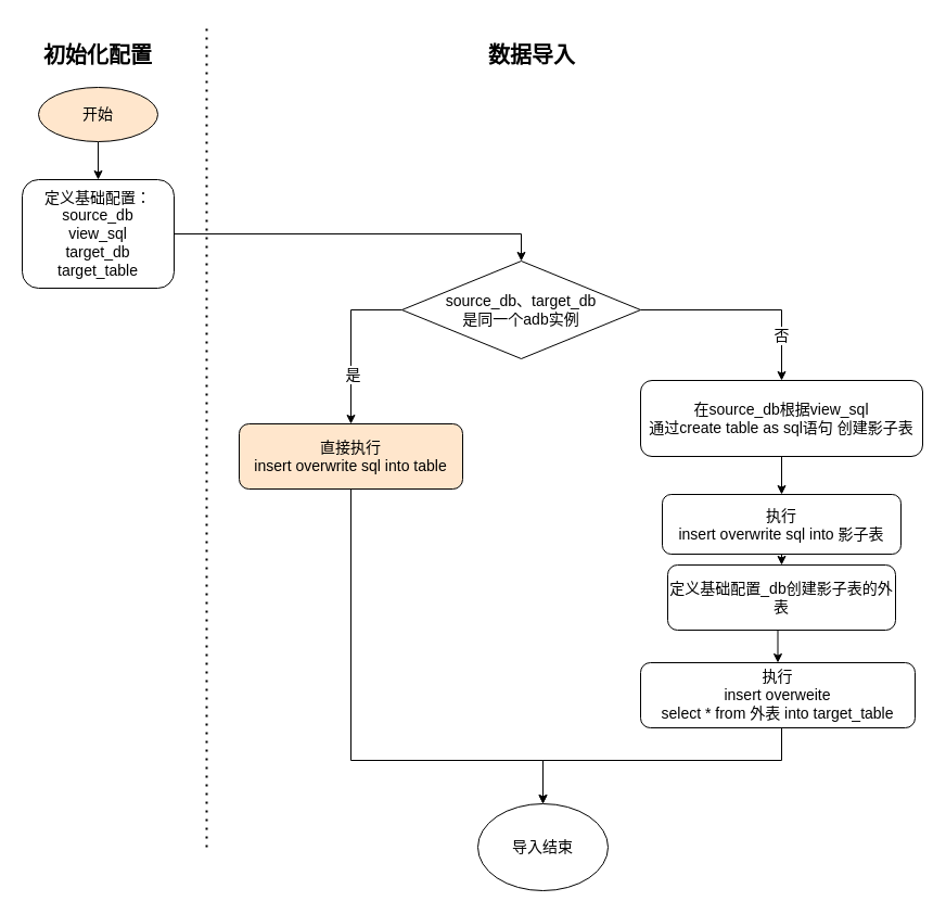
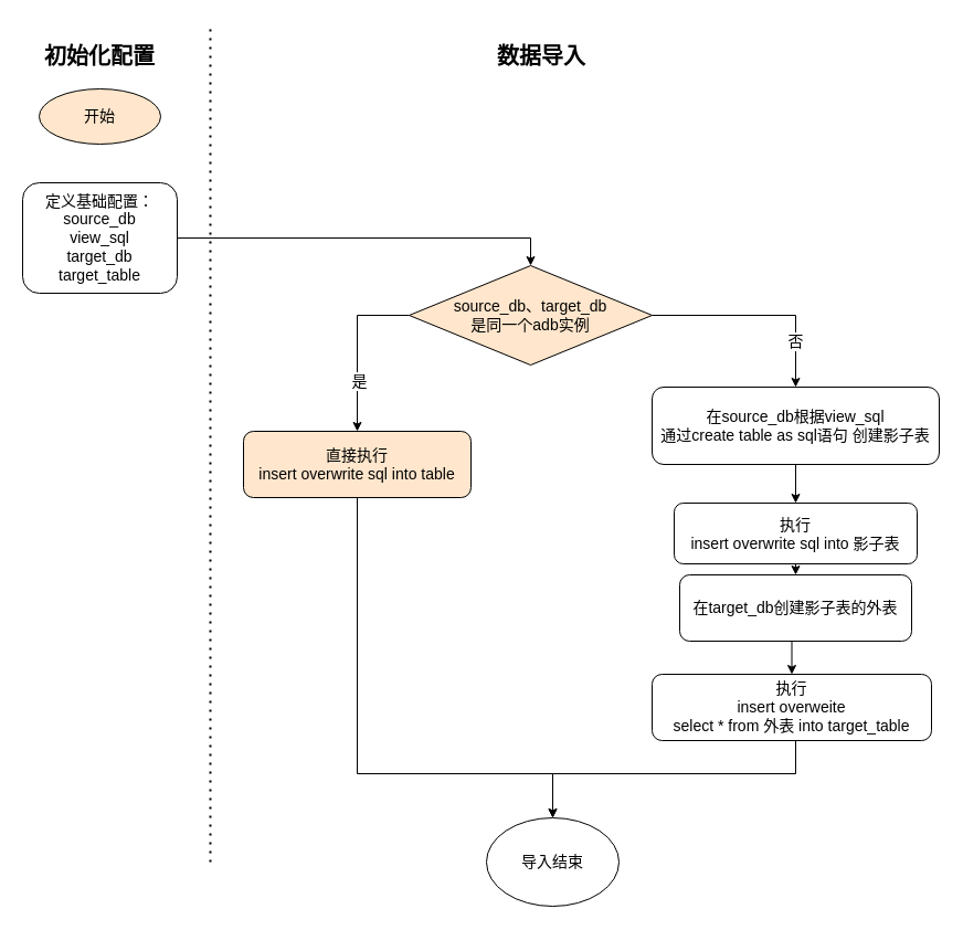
- <mxCell id="3" style="edgeStyle=orthogonalEdgeStyle;rounded=0;orthogonalLoop=1;jettySize=auto;html=1;exitX=0.5;exitY=1;exitDx=0;exitDy=0;entryX=0.5;entryY=0;entryDx=0;entryDy=0;" edge="1" parent="1" source="4" target="6"><mxGeometry relative="1" as="geometry" /></mxCell>
- <mxCell id="12" value="&lt;font style=&quot;font-size: 14px&quot;&gt;source_db、target_db&lt;br&gt;是同一个adb实例&lt;/font&gt;" style="rhombus;whiteSpace=wrap;html=1;" vertex="1" parent="1"><mxGeometry x="370" y="240" width="220" height="90" as="geometry" /></mxCell>
+ <mxCell id="12" value="&lt;font style=&quot;font-size: 14px&quot;&gt;source_db、target_db&lt;br&gt;是同一个adb实例&lt;/font&gt;" style="rhombus;whiteSpace=wrap;html=1;fillColor=#ffe6cc;" vertex="1" parent="1"><mxGeometry x="370" y="240" width="220" height="90" as="geometry" /></mxCell>
- <mxCell id="21" value="&lt;font style=&quot;font-size: 14px&quot;&gt;定义基础配置_db创建影子表的外表&lt;/font&gt;" style="rounded=1;whiteSpace=wrap;html=1;" vertex="1" parent="1"><mxGeometry x="615" y="520" width="210" height="60" as="geometry" /></mxCell>
+ <mxCell id="21" value="&lt;font style=&quot;font-size: 14px&quot;&gt;在target_db创建影子表的外表&lt;/font&gt;" style="rounded=1;whiteSpace=wrap;html=1;" vertex="1" parent="1"><mxGeometry x="615" y="520" width="210" height="60" as="geometry" /></mxCell>
